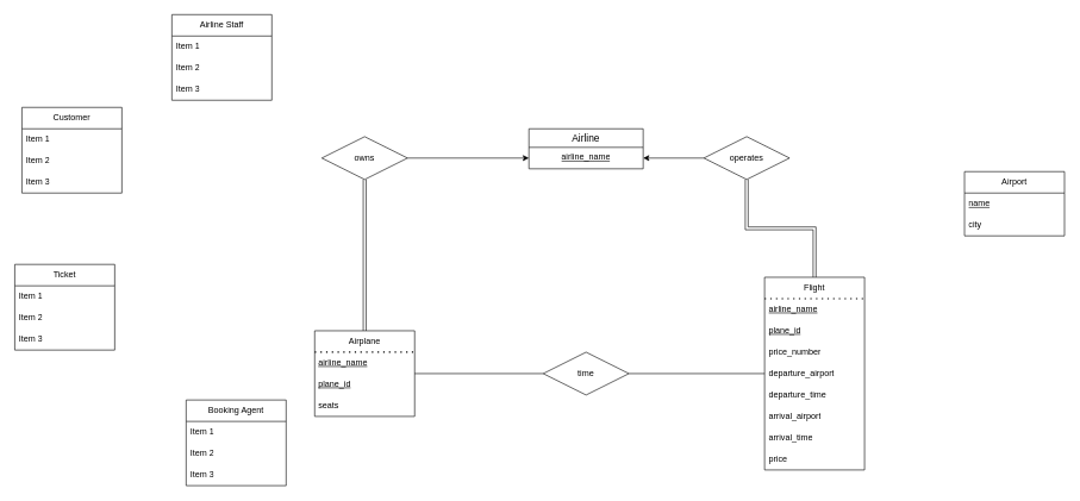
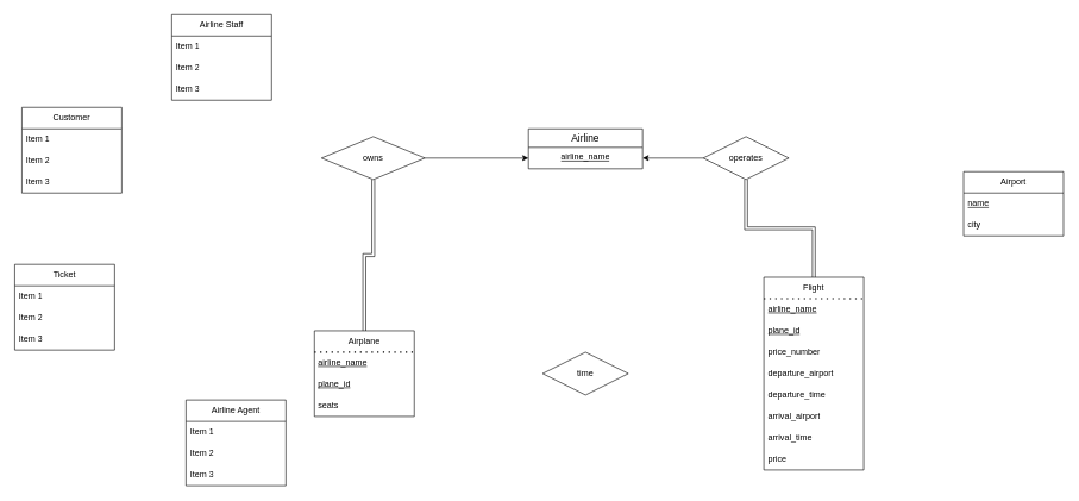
- <mxCell id="38" value="owns" style="shape=rhombus;perimeter=rhombusPerimeter;whiteSpace=wrap;html=1;align=center;" vertex="1" parent="1"><mxGeometry x="450" y="191" width="120" height="60" as="geometry" /></mxCell>
+ <mxCell id="38" value="owns" style="shape=rhombus;perimeter=rhombusPerimeter;whiteSpace=wrap;html=1;align=center;" vertex="1" parent="1"><mxGeometry x="450" y="191" width="145" height="60" as="geometry" /></mxCell>
- <mxCell id="41" style="edgeStyle=orthogonalEdgeStyle;rounded=0;orthogonalLoop=1;jettySize=auto;html=1;exitX=0;exitY=0.5;exitDx=0;exitDy=0;entryX=1;entryY=0.5;entryDx=0;entryDy=0;endArrow=none;endFill=0;" edge="1" parent="1" source="43" target="9"><mxGeometry relative="1" as="geometry" /></mxCell>
- <mxCell id="42" style="edgeStyle=orthogonalEdgeStyle;rounded=0;orthogonalLoop=1;jettySize=auto;html=1;exitX=1;exitY=0.5;exitDx=0;exitDy=0;entryX=0;entryY=0.5;entryDx=0;entryDy=0;endArrow=none;endFill=0;" edge="1" parent="1" source="43" target="27"><mxGeometry relative="1" as="geometry" /></mxCell>
- <mxCell id="14" value="Booking Agent" style="swimlane;fontStyle=0;childLayout=stackLayout;horizontal=1;startSize=30;horizontalStack=0;resizeParent=1;resizeParentMax=0;resizeLast=0;collapsible=1;marginBottom=0;whiteSpace=wrap;html=1;" vertex="1" parent="1"><mxGeometry x="260" y="560" width="140" height="120" as="geometry" /></mxCell>
+ <mxCell id="14" value="Airline Agent" style="swimlane;fontStyle=0;childLayout=stackLayout;horizontal=1;startSize=30;horizontalStack=0;resizeParent=1;resizeParentMax=0;resizeLast=0;collapsible=1;marginBottom=0;whiteSpace=wrap;html=1;" vertex="1" parent="1"><mxGeometry x="260" y="560" width="140" height="120" as="geometry" /></mxCell>
